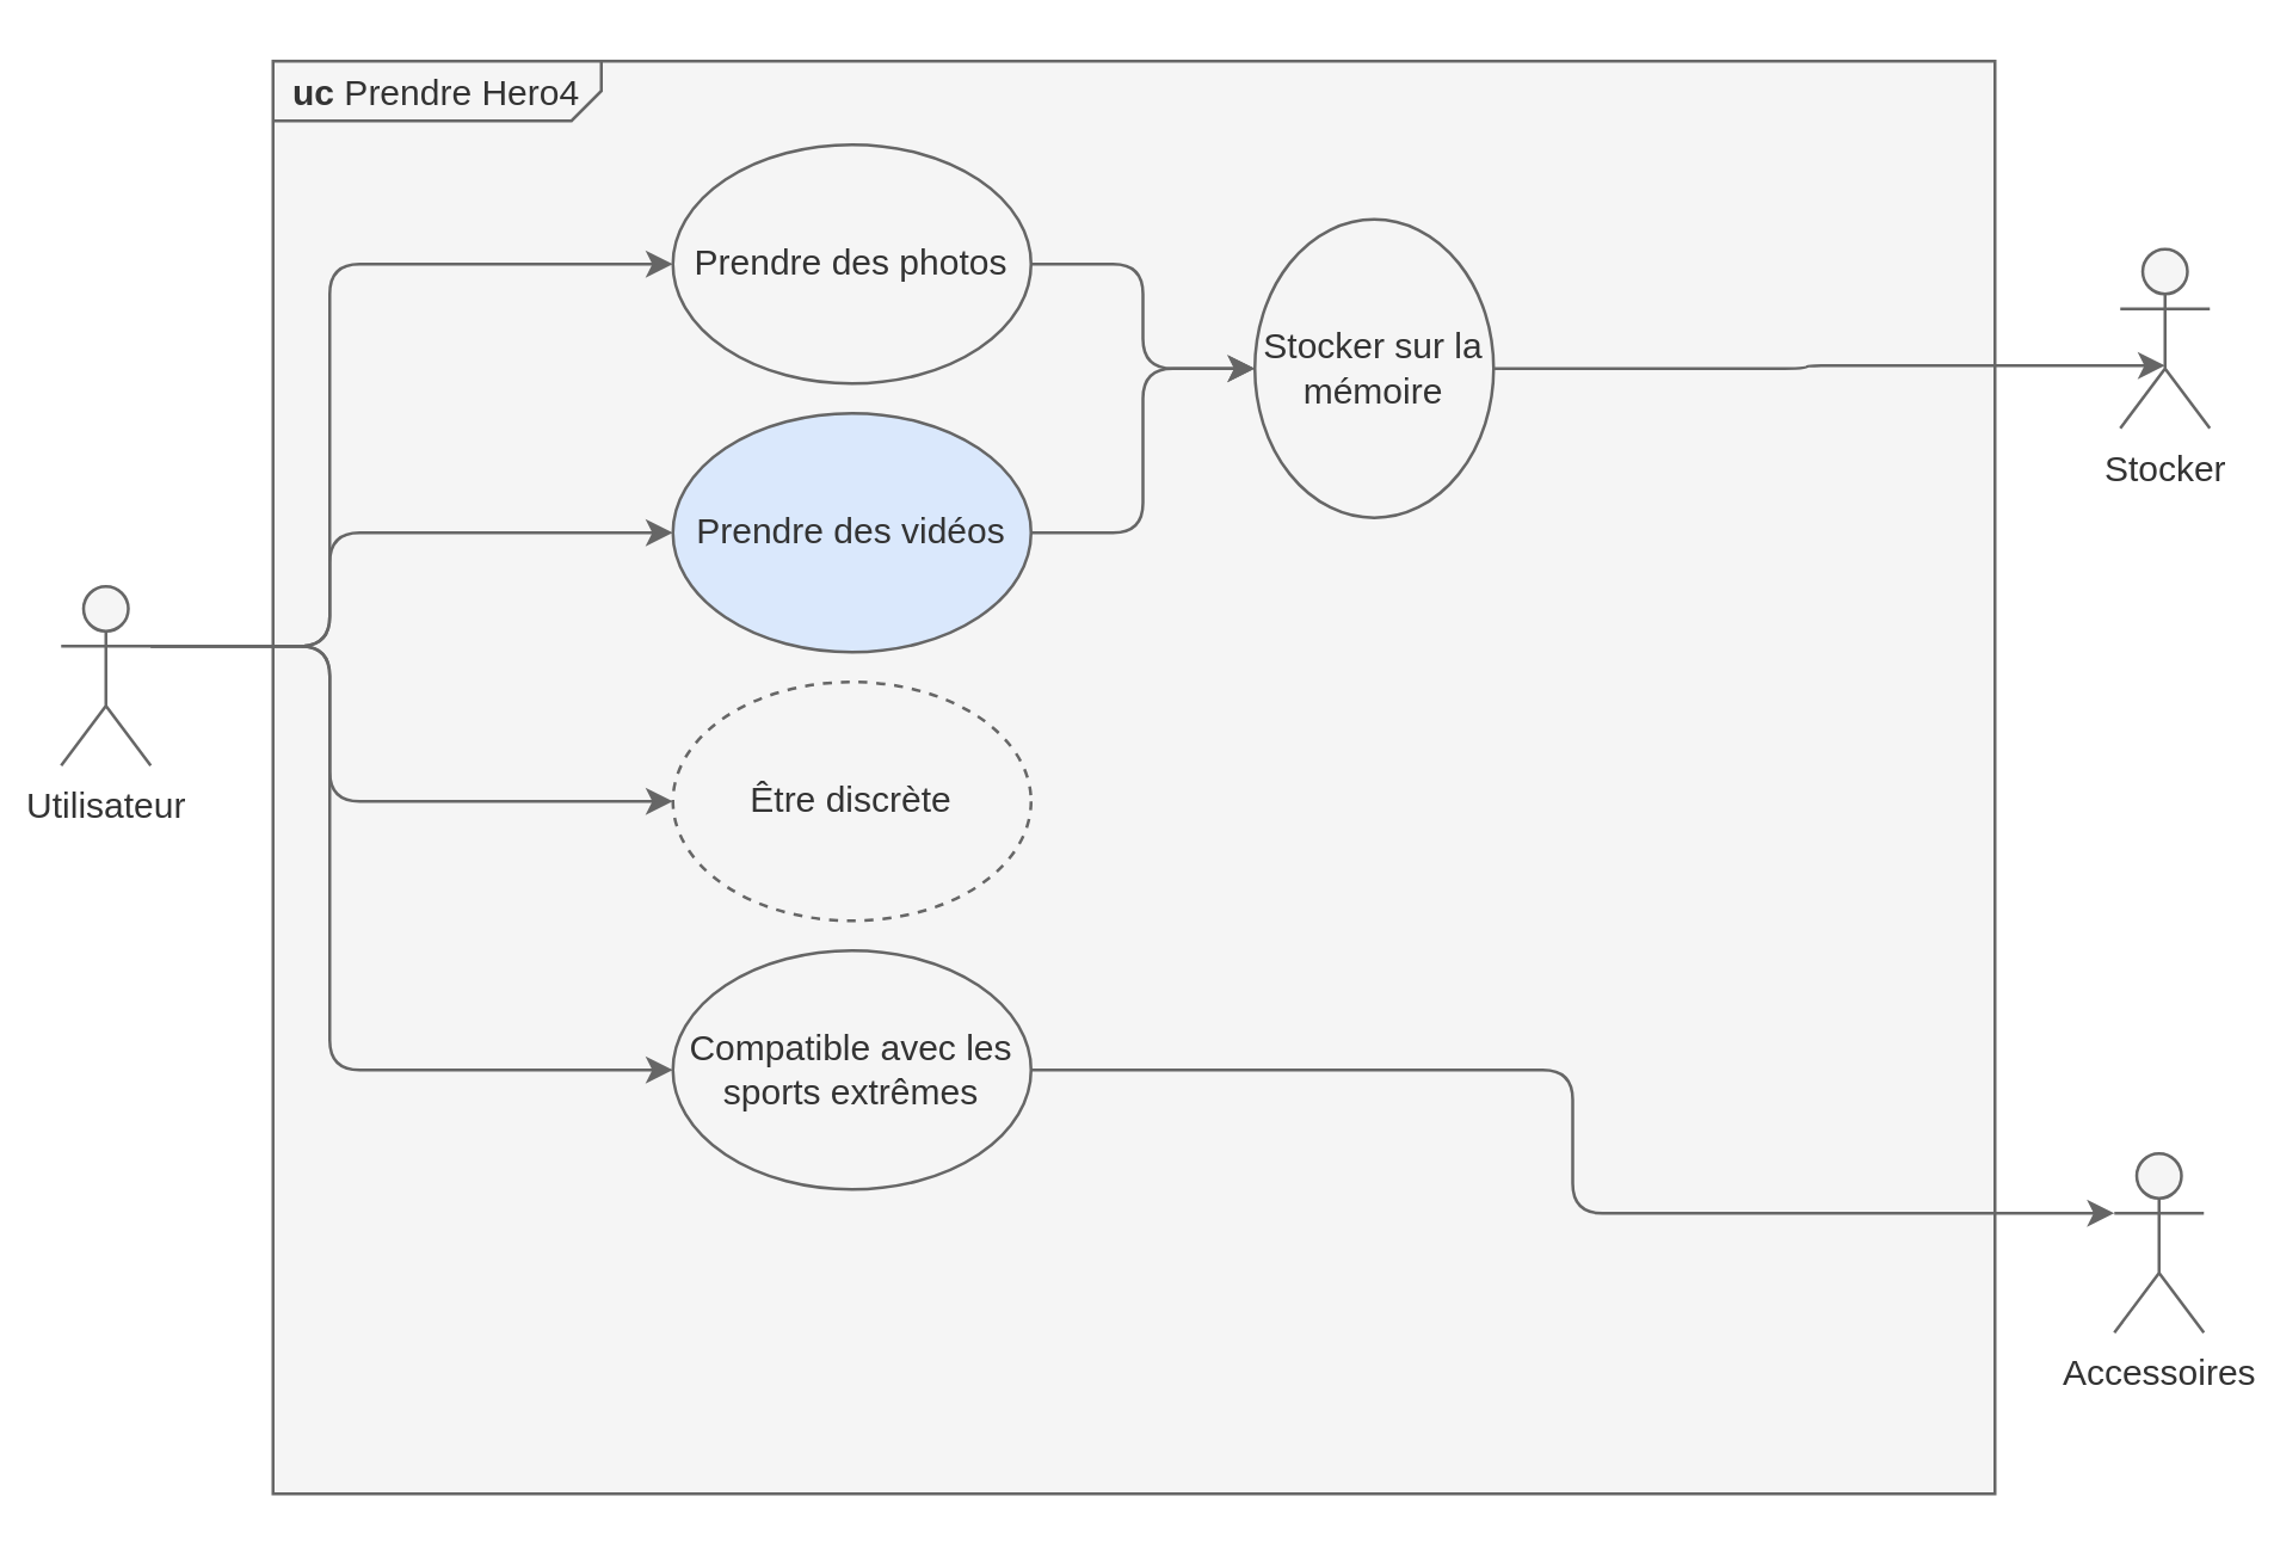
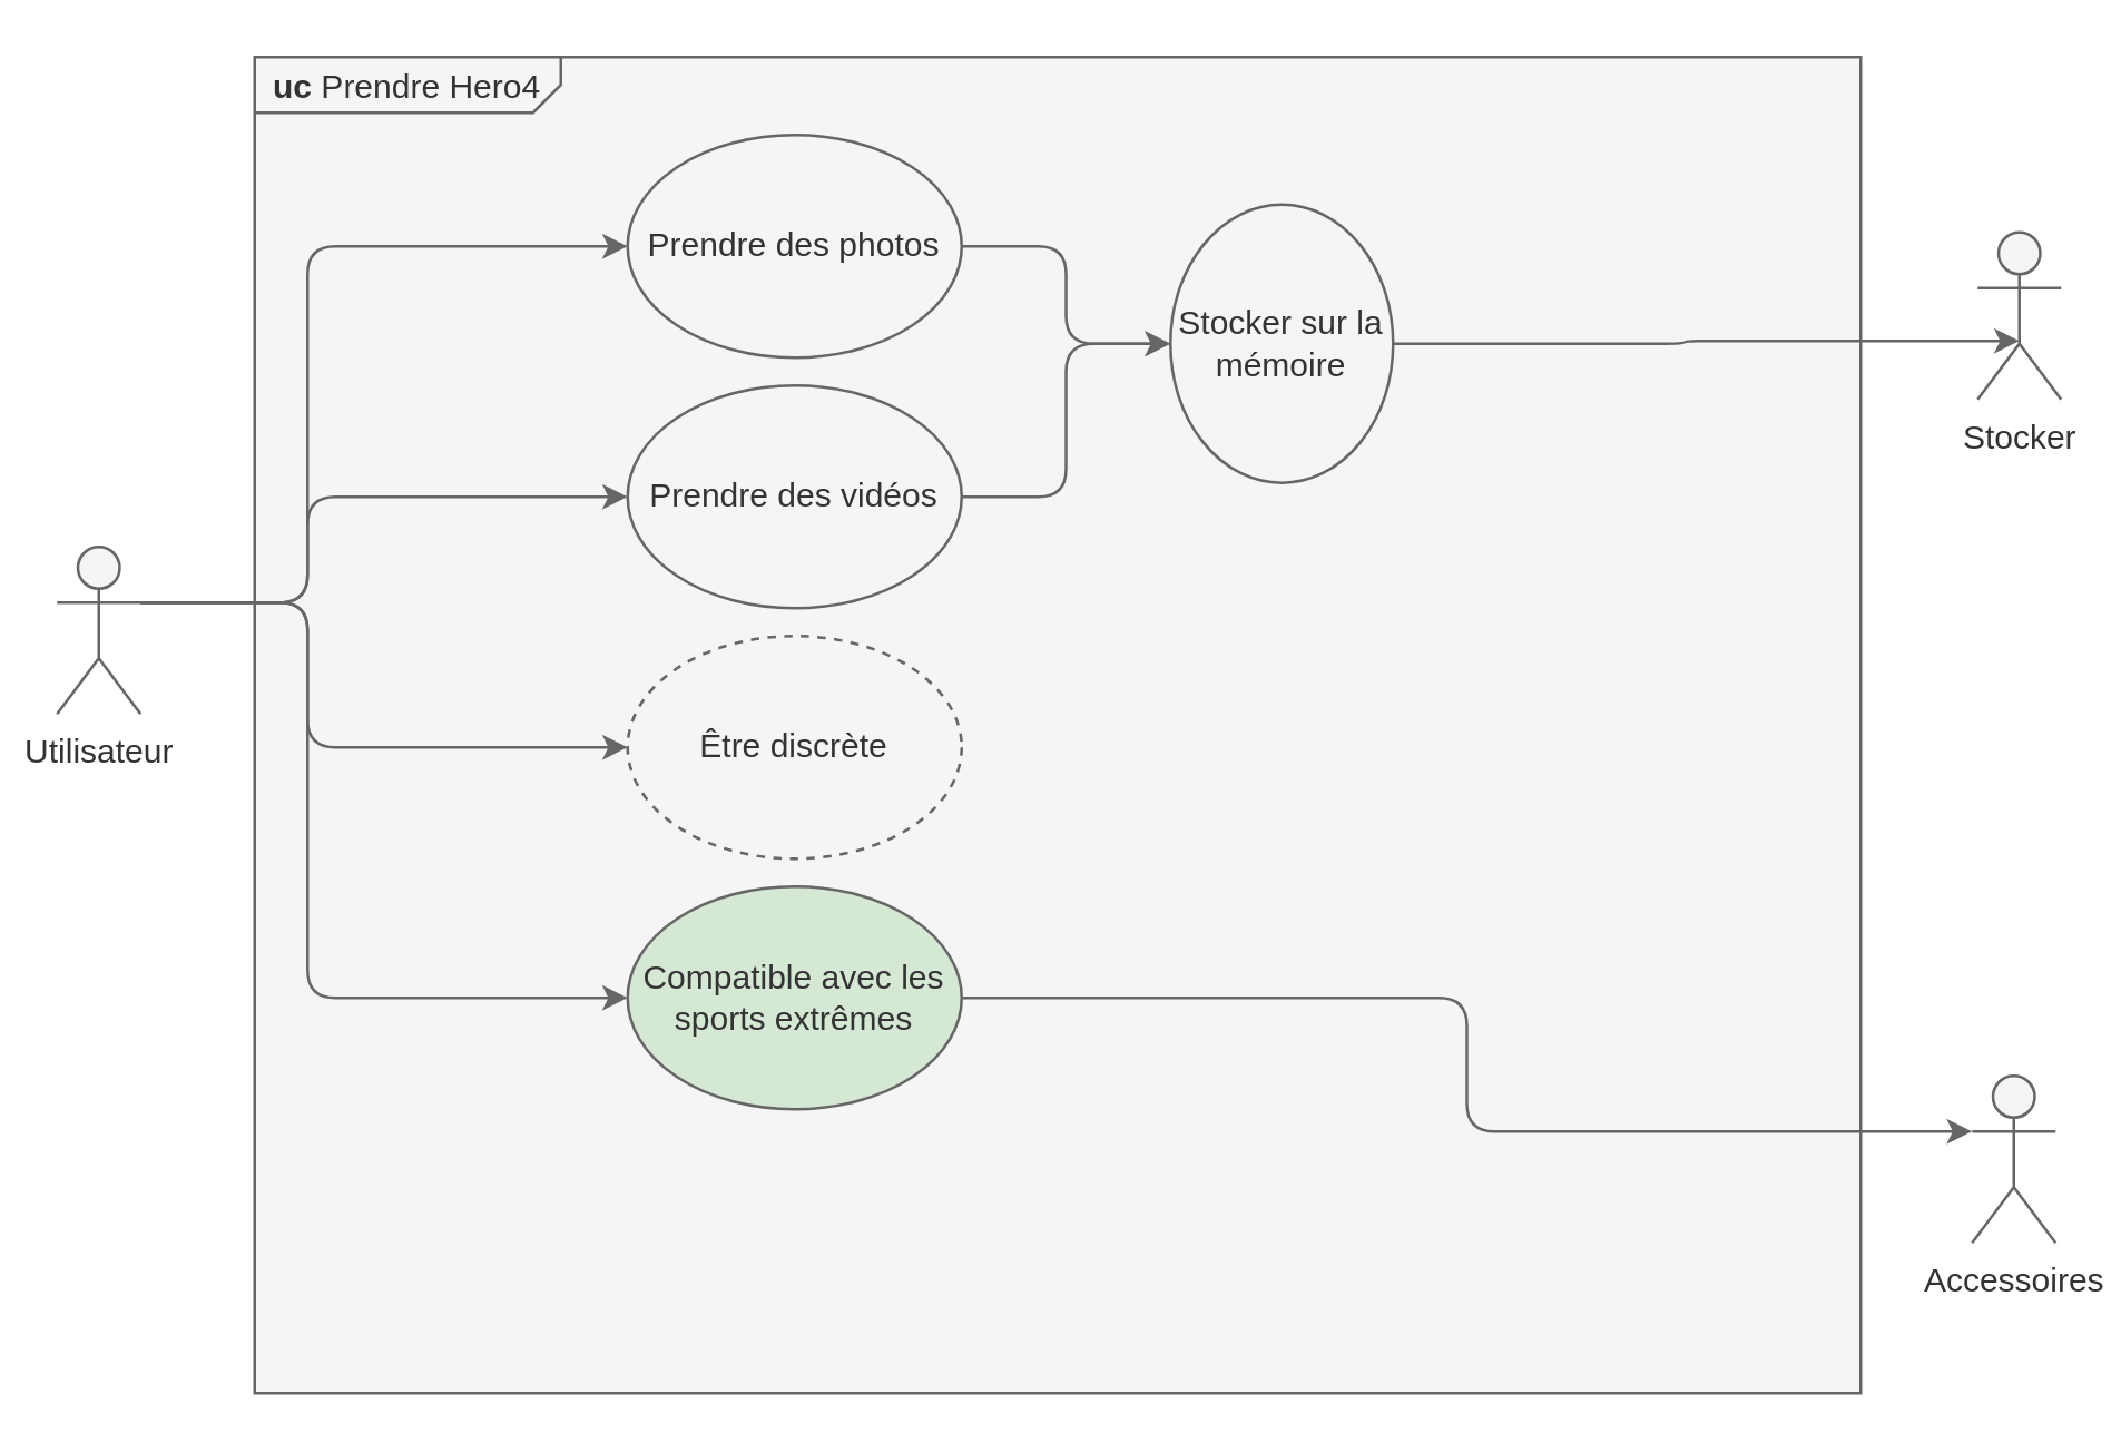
- <mxCell id="6" value="Prendre des vidéos" style="ellipse;whiteSpace=wrap;html=1;strokeWidth=1;fillColor=#dae8fc;fontColor=#333333;strokeColor=#666666;" parent="1" vertex="1"><mxGeometry x="225" y="138" width="120" height="80" as="geometry" /></mxCell>
+ <mxCell id="6" value="Prendre des vidéos" style="ellipse;whiteSpace=wrap;html=1;strokeWidth=1;fillColor=#f5f5f5;fontColor=#333333;strokeColor=#666666;" parent="1" vertex="1"><mxGeometry x="225" y="138" width="120" height="80" as="geometry" /></mxCell>
- <mxCell id="11" value="Compatible avec les sports extrêmes" style="ellipse;whiteSpace=wrap;html=1;strokeWidth=1;fillColor=#f5f5f5;fontColor=#333333;strokeColor=#666666;" parent="1" vertex="1"><mxGeometry x="225" y="318" width="120" height="80" as="geometry" /></mxCell>
+ <mxCell id="11" value="Compatible avec les sports extrêmes" style="ellipse;whiteSpace=wrap;html=1;strokeWidth=1;fillColor=#d5e8d4;fontColor=#333333;strokeColor=#666666;" parent="1" vertex="1"><mxGeometry x="225" y="318" width="120" height="80" as="geometry" /></mxCell>
